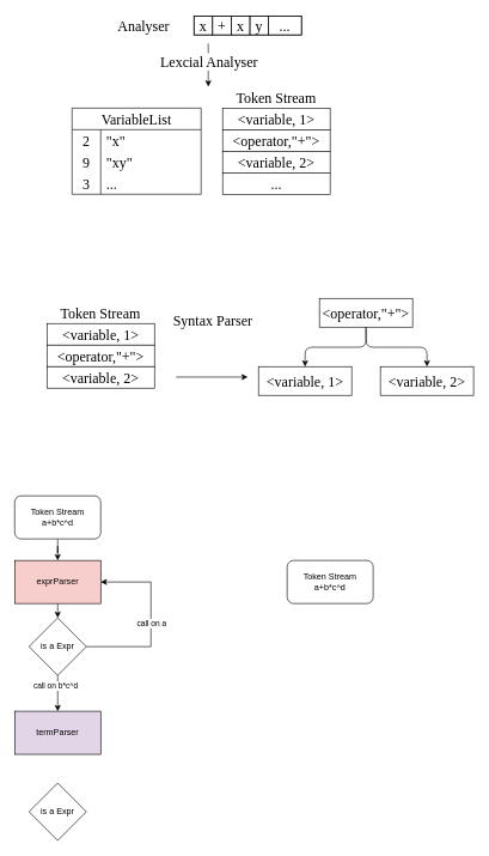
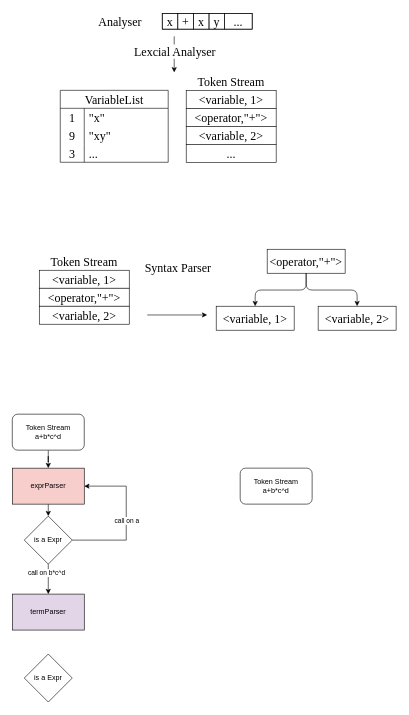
- <mxCell id="5" value="2" style="shape=partialRectangle;html=1;whiteSpace=wrap;connectable=0;fillColor=none;top=0;left=0;bottom=0;right=0;overflow=hidden;pointerEvents=1;strokeColor=inherit;fontSize=20;fontFamily=Computer Modern;" vertex="1" parent="4"><mxGeometry width="40" height="30" as="geometry"><mxRectangle width="40" height="30" as="alternateBounds" /></mxGeometry></mxCell>
+ <mxCell id="5" value="1" style="shape=partialRectangle;html=1;whiteSpace=wrap;connectable=0;fillColor=none;top=0;left=0;bottom=0;right=0;overflow=hidden;pointerEvents=1;strokeColor=inherit;fontSize=20;fontFamily=Computer Modern;" vertex="1" parent="4"><mxGeometry width="40" height="30" as="geometry"><mxRectangle width="40" height="30" as="alternateBounds" /></mxGeometry></mxCell>
